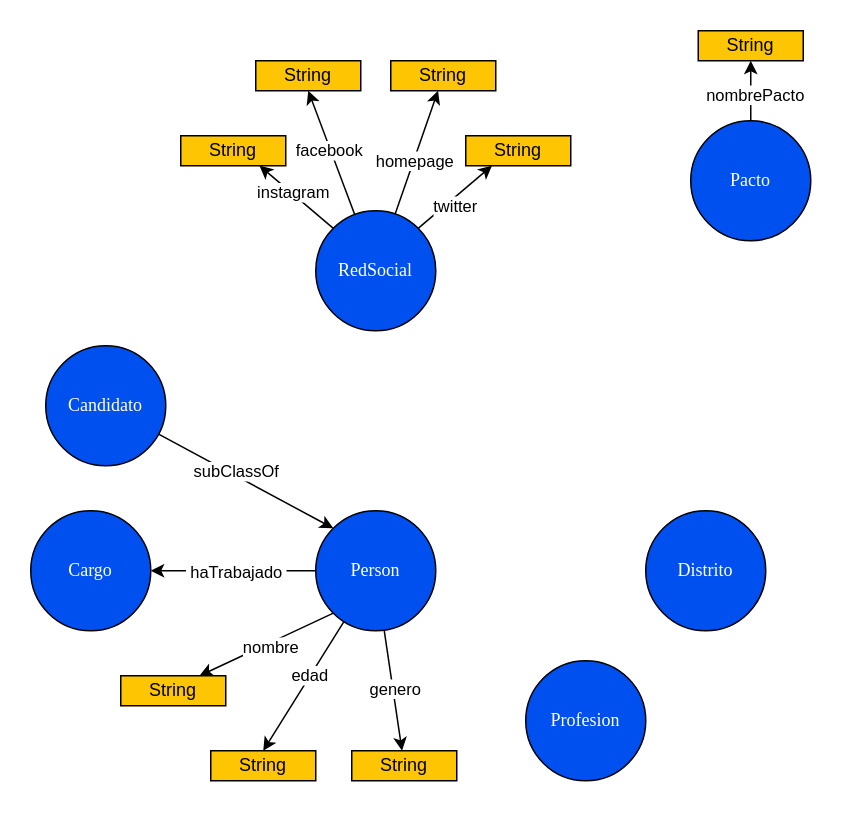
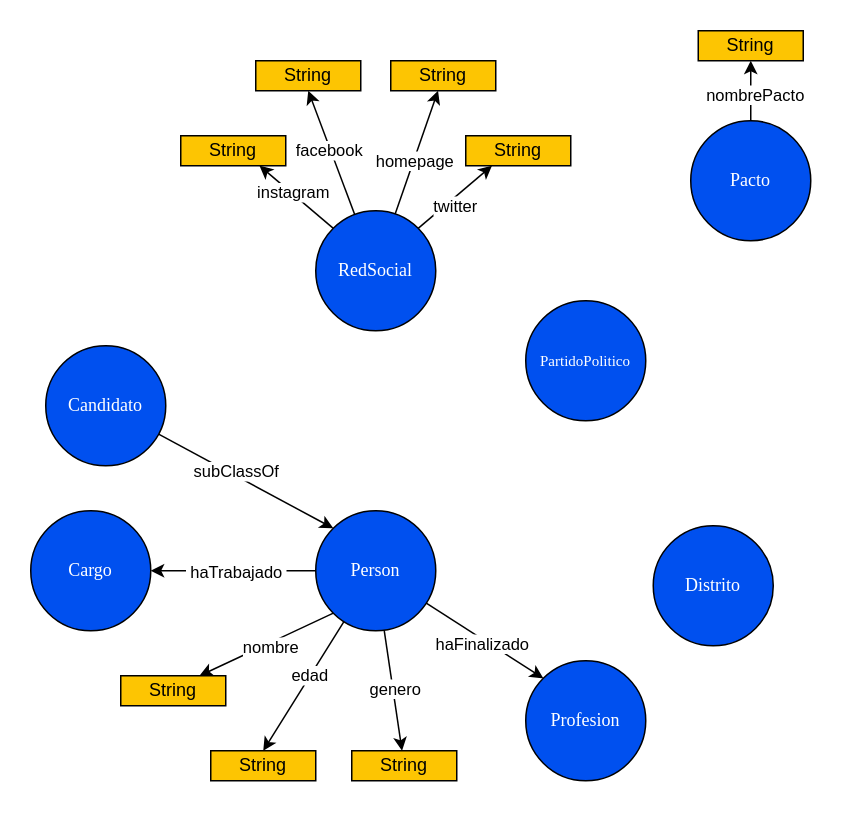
+ <mxCell id="19" value="&lt;font style=&quot;font-size: 10px;&quot; face=&quot;Verdana&quot;&gt;PartidoPolitico&lt;/font&gt;" style="ellipse;whiteSpace=wrap;html=1;aspect=fixed;fillColor=#0050ef;strokeColor=#000000;fontColor=#ffffff;" vertex="1" parent="1"><mxGeometry x="350" y="200" width="80" height="80" as="geometry" /></mxCell>
- <mxCell id="18" value="&lt;font style=&quot;font-size: 12px;&quot; face=&quot;Verdana&quot;&gt;Distrito&lt;/font&gt;" style="ellipse;whiteSpace=wrap;html=1;aspect=fixed;fillColor=#0050ef;strokeColor=#000000;fontColor=#ffffff;" vertex="1" parent="1"><mxGeometry x="430" y="340" width="80" height="80" as="geometry" /></mxCell>
+ <mxCell id="18" value="&lt;font style=&quot;font-size: 12px;&quot; face=&quot;Verdana&quot;&gt;Distrito&lt;/font&gt;" style="ellipse;whiteSpace=wrap;html=1;aspect=fixed;fillColor=#0050ef;strokeColor=#000000;fontColor=#ffffff;" vertex="1" parent="1"><mxGeometry x="435" y="350" width="80" height="80" as="geometry" /></mxCell>
+ <mxCell id="4" style="rounded=0;orthogonalLoop=1;jettySize=auto;html=1;entryX=0;entryY=0;entryDx=0;entryDy=0;" edge="1" parent="1" source="12" target="17"><mxGeometry relative="1" as="geometry" /></mxCell>
+ <mxCell id="5" value="haFinalizado" style="edgeLabel;html=1;align=center;verticalAlign=middle;resizable=0;points=[];" vertex="1" connectable="0" parent="4"><mxGeometry x="-0.015" y="-2" relative="1" as="geometry"><mxPoint x="-1" as="offset" /></mxGeometry></mxCell>
